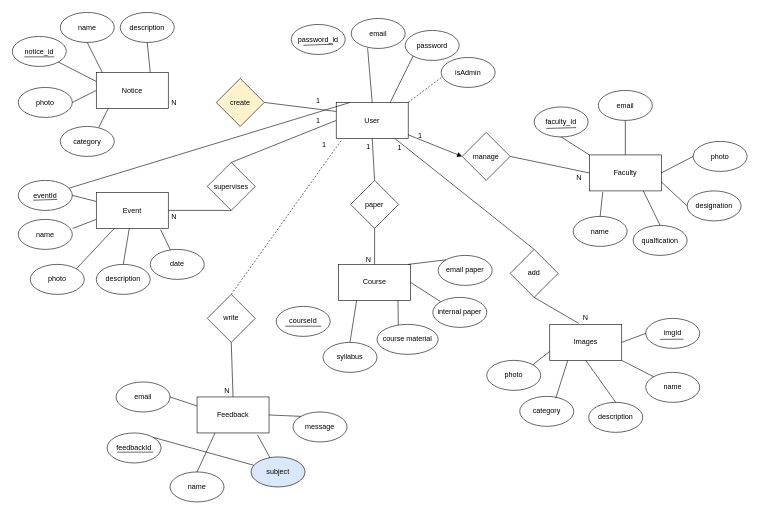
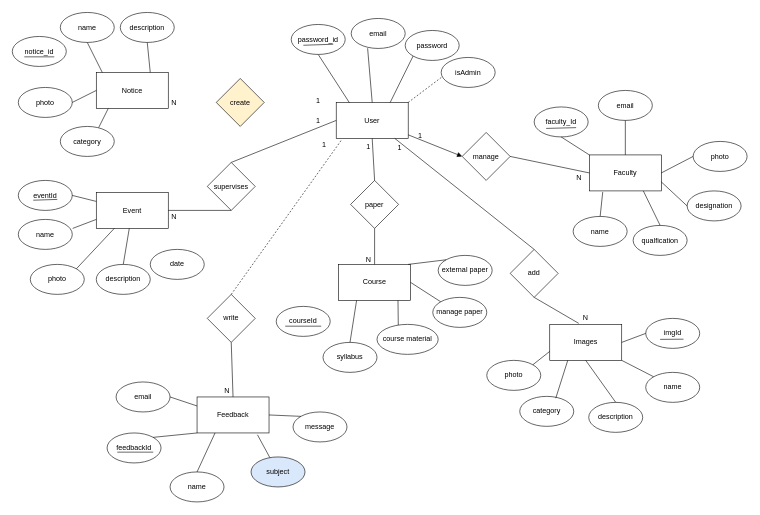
- <mxCell id="45" value="" style="endArrow=none;html=1;rounded=0;entryX=1;entryY=1;entryDx=0;entryDy=0;exitX=0;exitY=0.25;exitDx=0;exitDy=0;" parent="1" source="19" target="28" edge="1"><mxGeometry width="50" height="50" relative="1" as="geometry"><mxPoint x="760" y="210" as="sourcePoint" /><mxPoint x="810" y="160" as="targetPoint" /></mxGeometry></mxCell>
- <mxCell id="21" value="" style="endArrow=none;html=1;rounded=0;entryX=1;entryY=0.5;entryDx=0;entryDy=0;exitX=0;exitY=0.25;exitDx=0;exitDy=0;" parent="1" source="5" target="20" edge="1"><mxGeometry width="50" height="50" relative="1" as="geometry"><mxPoint x="600" y="510" as="sourcePoint" /><mxPoint x="650" y="460" as="targetPoint" /></mxGeometry></mxCell>
- <mxCell id="50" value="" style="endArrow=none;html=1;rounded=0;exitX=0.183;exitY=0.006;exitDx=0;exitDy=0;exitPerimeter=0;" parent="1" source="5" target="41" edge="1"><mxGeometry width="50" height="50" relative="1" as="geometry"><mxPoint x="260" y="130" as="sourcePoint" /><mxPoint x="271" y="82" as="targetPoint" /></mxGeometry></mxCell>
+ <mxCell id="50" value="" style="endArrow=none;html=1;rounded=0;entryX=0.5;entryY=1;entryDx=0;entryDy=0;exitX=0.183;exitY=0.006;exitDx=0;exitDy=0;exitPerimeter=0;" parent="1" source="5" target="98" edge="1"><mxGeometry width="50" height="50" relative="1" as="geometry"><mxPoint x="260" y="130" as="sourcePoint" /><mxPoint x="271" y="82" as="targetPoint" /></mxGeometry></mxCell>
- <mxCell id="84" value="" style="endArrow=none;html=1;rounded=0;exitX=0.894;exitY=1.039;exitDx=0;exitDy=0;exitPerimeter=0;" parent="1" source="7" target="69" edge="1"><mxGeometry width="50" height="50" relative="1" as="geometry"><mxPoint x="215" y="398" as="sourcePoint" /><mxPoint x="215" y="450" as="targetPoint" /></mxGeometry></mxCell>
- <mxCell id="115" value="email paper" style="ellipse;whiteSpace=wrap;html=1;" parent="1" vertex="1"><mxGeometry x="730" y="425" width="90" height="50" as="geometry" /></mxCell>
+ <mxCell id="115" value="external paper" style="ellipse;whiteSpace=wrap;html=1;" parent="1" vertex="1"><mxGeometry x="730" y="425" width="90" height="50" as="geometry" /></mxCell>
- <mxCell id="110" value="internal paper" style="ellipse;whiteSpace=wrap;html=1;" parent="1" vertex="1"><mxGeometry x="721" y="495" width="90" height="50" as="geometry" /></mxCell>
+ <mxCell id="110" value="manage paper" style="ellipse;whiteSpace=wrap;html=1;" parent="1" vertex="1"><mxGeometry x="721" y="495" width="90" height="50" as="geometry" /></mxCell>
- <mxCell id="59" value="" style="endArrow=none;html=1;rounded=0;exitX=1;exitY=0;exitDx=0;exitDy=0;" parent="1" source="58" target="70" edge="1"><mxGeometry width="50" height="50" relative="1" as="geometry"><mxPoint x="228" y="946" as="sourcePoint" /><mxPoint x="318" y="931" as="targetPoint" /></mxGeometry></mxCell>
+ <mxCell id="59" value="" style="endArrow=none;html=1;rounded=0;entryX=0;entryY=1;entryDx=0;entryDy=0;exitX=1;exitY=0;exitDx=0;exitDy=0;" parent="1" source="58" target="9" edge="1"><mxGeometry width="50" height="50" relative="1" as="geometry"><mxPoint x="228" y="946" as="sourcePoint" /><mxPoint x="318" y="931" as="targetPoint" /></mxGeometry></mxCell>
